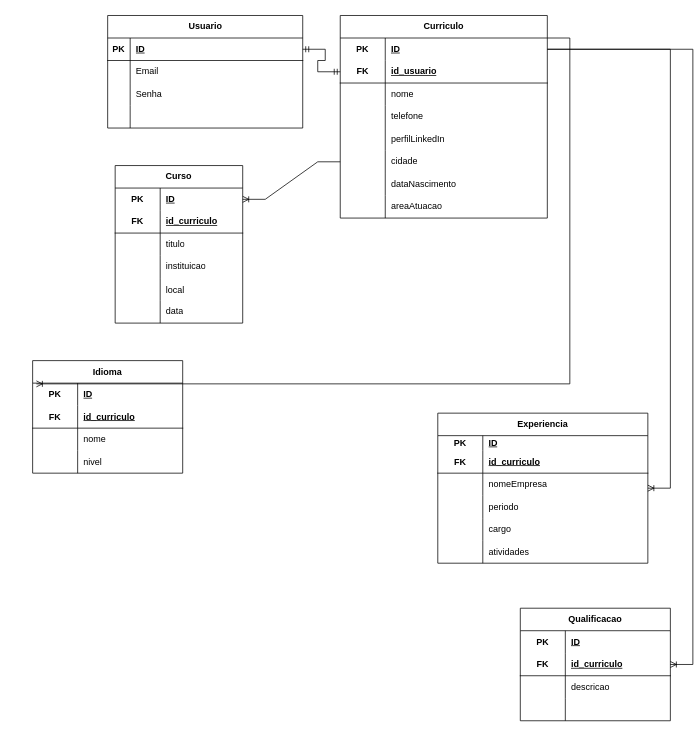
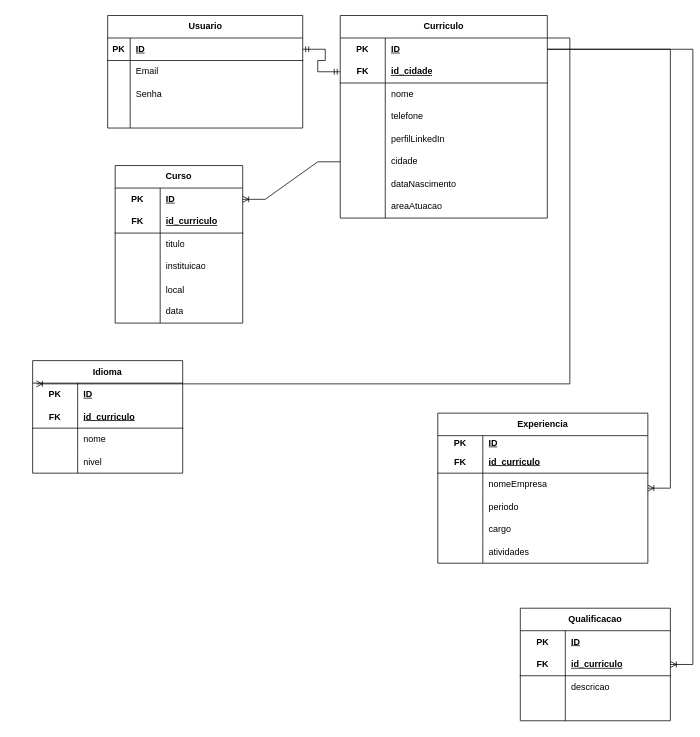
- <mxCell id="21" value="id_usuario " style="shape=partialRectangle;connectable=0;fillColor=none;top=0;left=0;bottom=0;right=0;align=left;spacingLeft=6;fontStyle=5;overflow=hidden;html=1;whiteSpace=wrap;" vertex="1" parent="19"><mxGeometry x="60" width="216" height="30" as="geometry"><mxRectangle width="216" height="30" as="alternateBounds" /></mxGeometry></mxCell>
+ <mxCell id="21" value="id_cidade " style="shape=partialRectangle;connectable=0;fillColor=none;top=0;left=0;bottom=0;right=0;align=left;spacingLeft=6;fontStyle=5;overflow=hidden;html=1;whiteSpace=wrap;" vertex="1" parent="19"><mxGeometry x="60" width="216" height="30" as="geometry"><mxRectangle width="216" height="30" as="alternateBounds" /></mxGeometry></mxCell>
